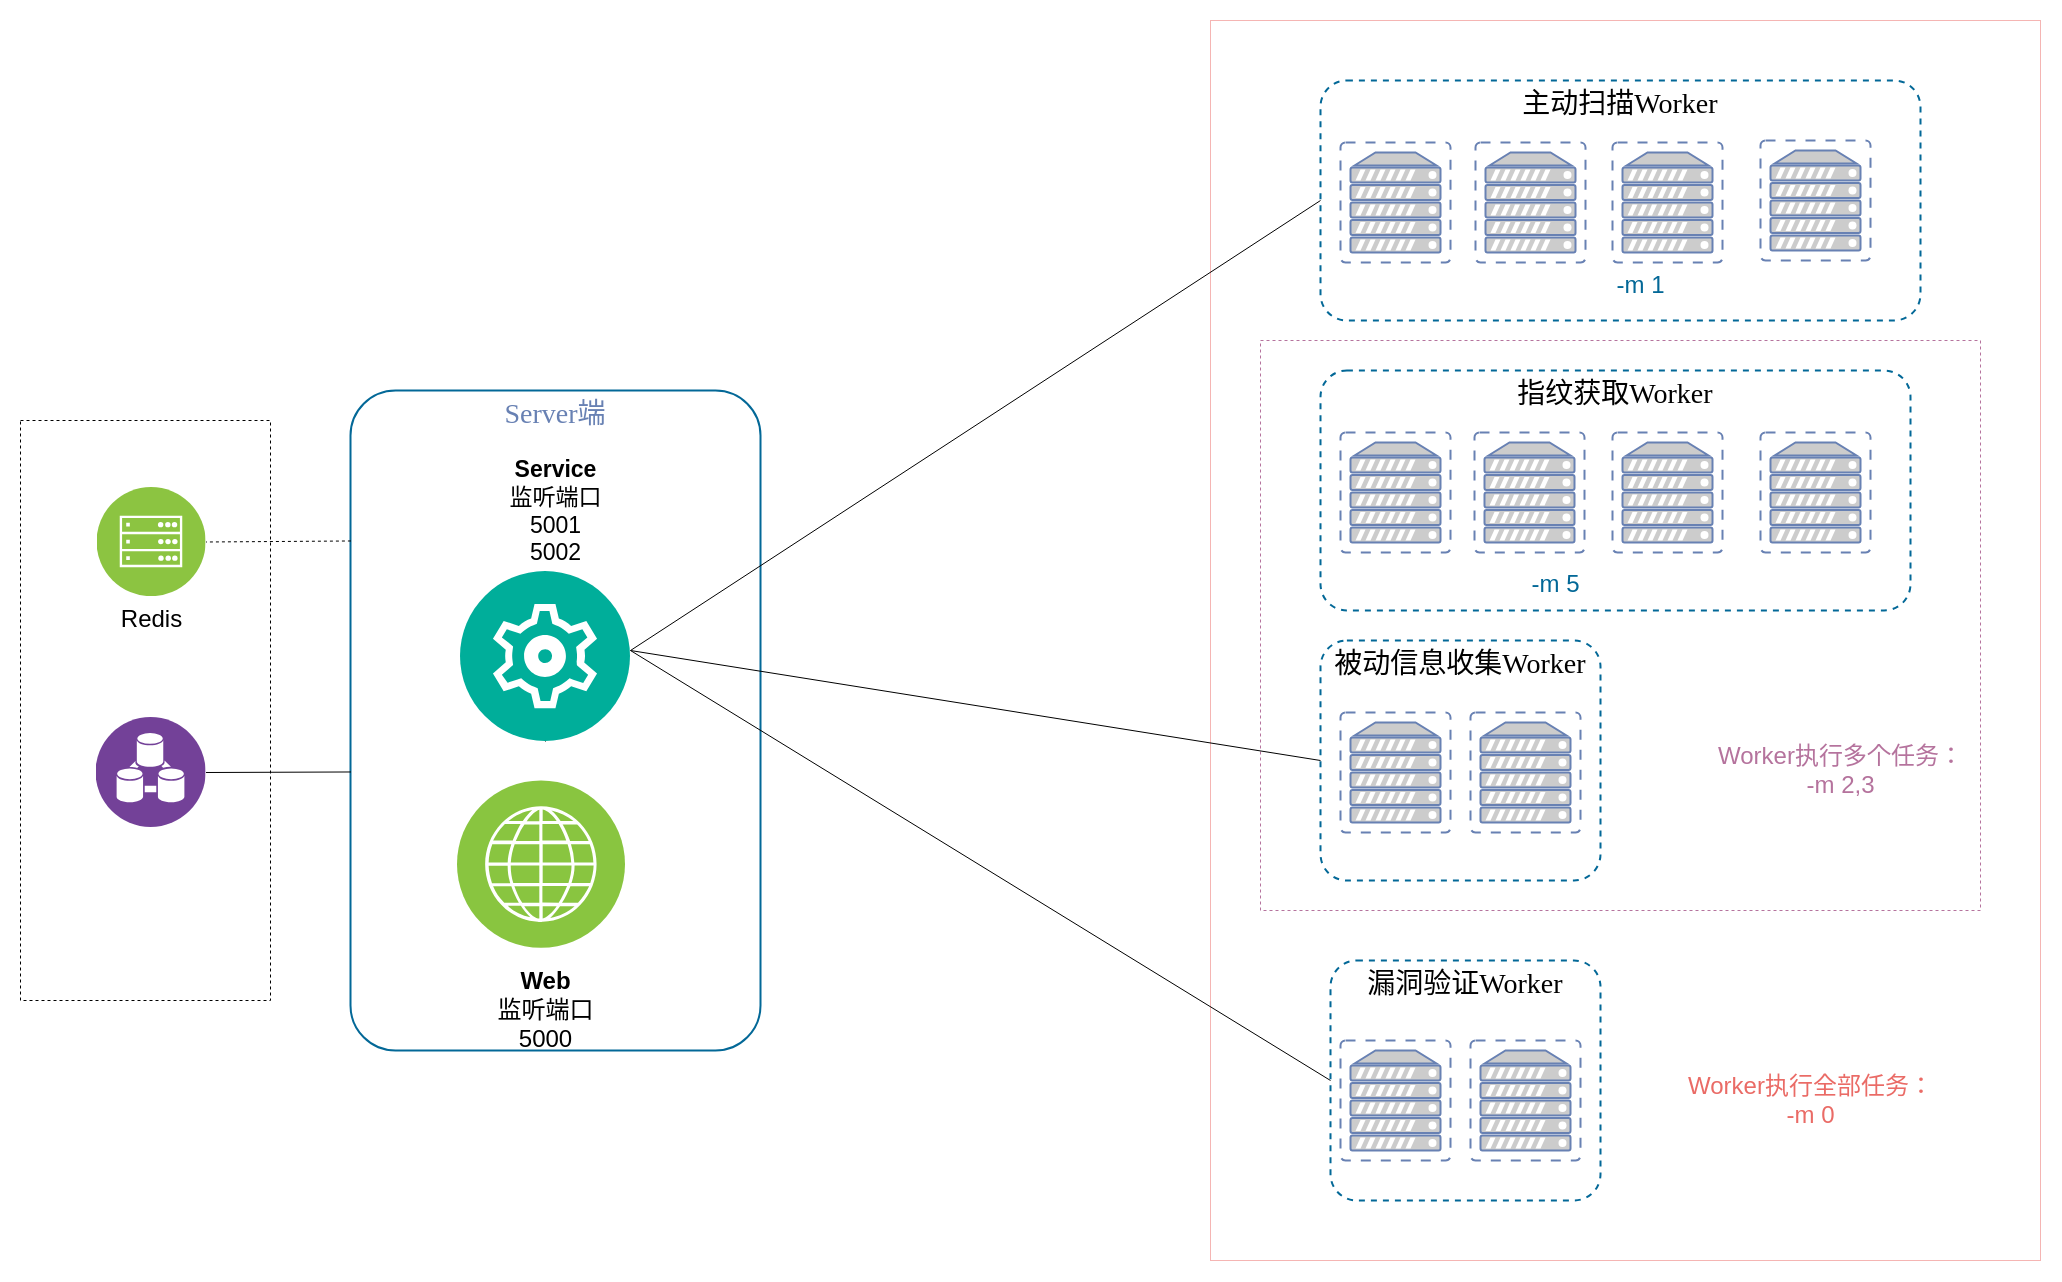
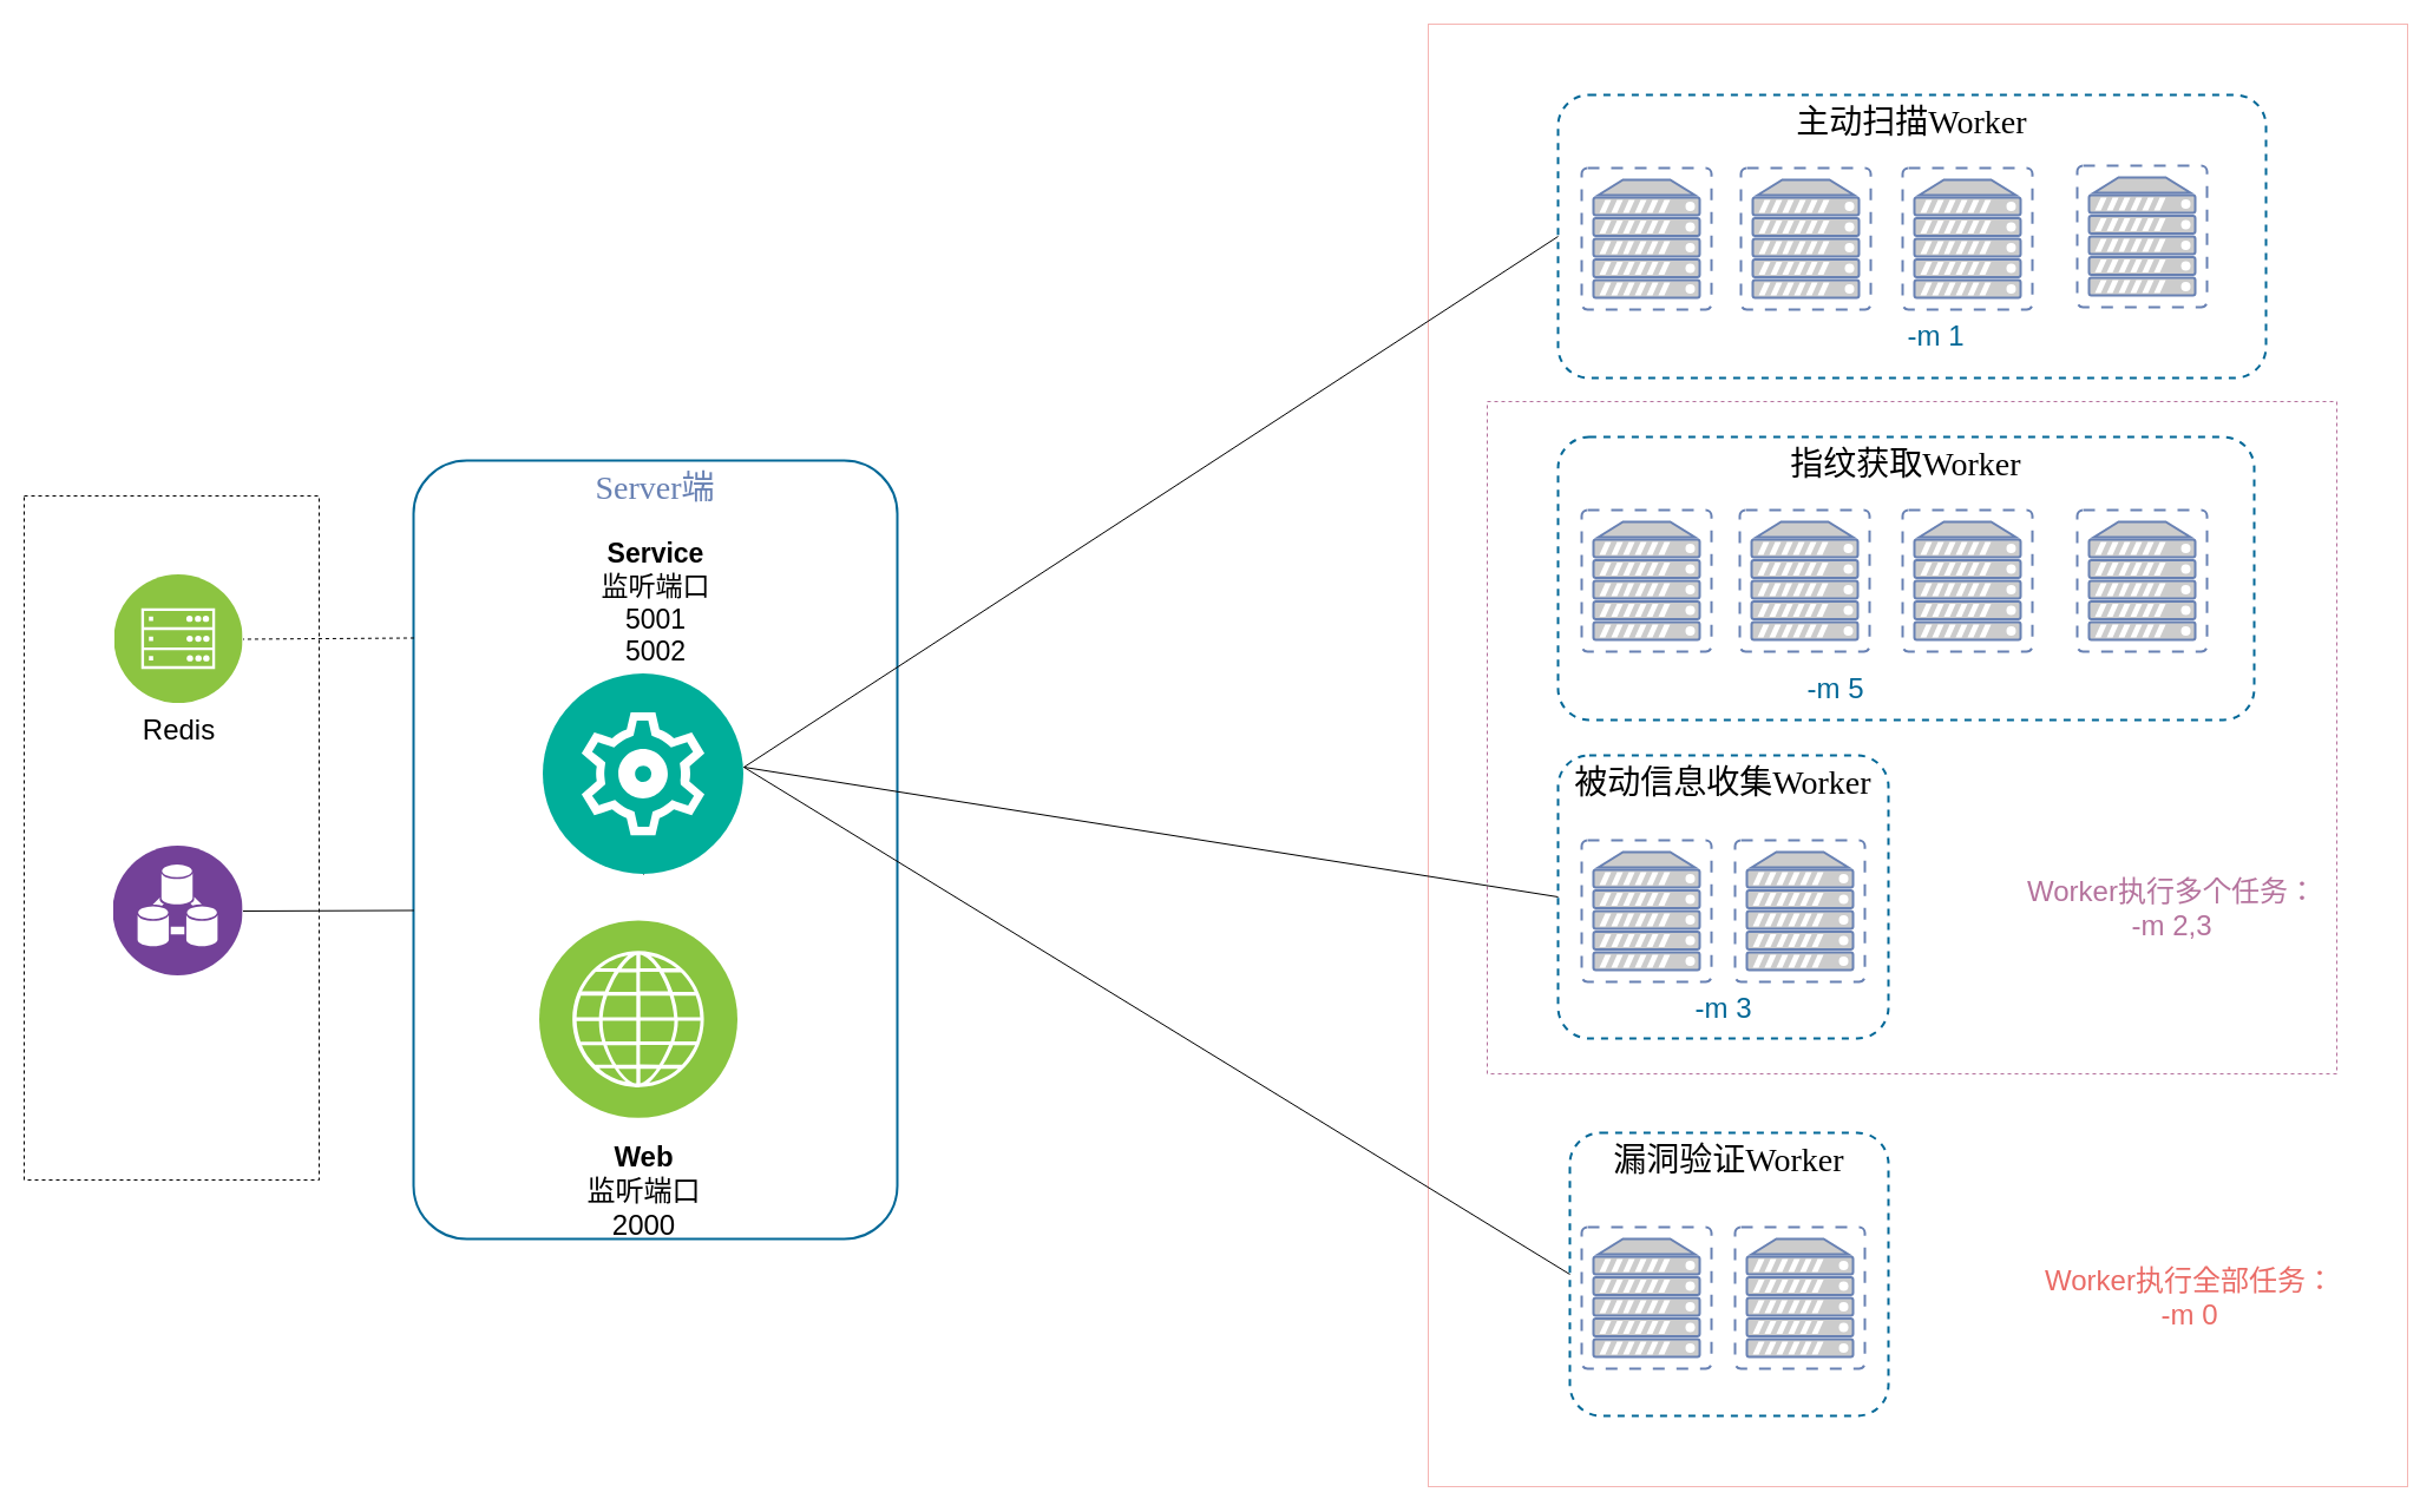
+ <mxCell id="29" value="-m 3" style="text;html=1;resizable=0;autosize=1;align=center;verticalAlign=middle;points=[];fillColor=none;strokeColor=none;rounded=0;dashed=1;fontSize=24;fontColor=#036897;" parent="1" vertex="1"><mxGeometry x="1430" y="840" width="60" height="30" as="geometry" /></mxCell>
- <mxCell id="15" value="&lt;b&gt;Web&lt;/b&gt;&lt;div&gt;监听端口&lt;/div&gt;&lt;div&gt;5000&lt;/div&gt;" style="text;html=1;resizable=0;autosize=1;align=center;verticalAlign=middle;points=[];fillColor=none;strokeColor=none;rounded=0;dashed=1;fontSize=24;" parent="1" vertex="1"><mxGeometry x="485" y="960" width="120" height="100" as="geometry" /></mxCell>
+ <mxCell id="15" value="&lt;b&gt;Web&lt;/b&gt;&lt;div&gt;监听端口&lt;/div&gt;&lt;div&gt;2000&lt;/div&gt;" style="text;html=1;resizable=0;autosize=1;align=center;verticalAlign=middle;points=[];fillColor=none;strokeColor=none;rounded=0;dashed=1;fontSize=24;" parent="1" vertex="1"><mxGeometry x="485" y="960" width="120" height="100" as="geometry" /></mxCell>
- <mxCell id="31" value="Worker执行全部任务：&lt;br&gt;-m 0" style="text;html=1;resizable=0;autosize=1;align=center;verticalAlign=middle;points=[];fillColor=none;strokeColor=none;rounded=0;dashed=1;fontSize=24;fontColor=#EA6B66;" parent="1" vertex="1"><mxGeometry x="1680" y="1070" width="260" height="60" as="geometry" /></mxCell>
+ <mxCell id="31" value="Worker执行全部任务：&lt;br&gt;-m 0" style="text;html=1;resizable=0;autosize=1;align=center;verticalAlign=middle;points=[];fillColor=none;strokeColor=none;rounded=0;dashed=1;fontSize=24;fontColor=#EA6B66;" parent="1" vertex="1"><mxGeometry x="1725" y="1070" width="260" height="60" as="geometry" /></mxCell>
